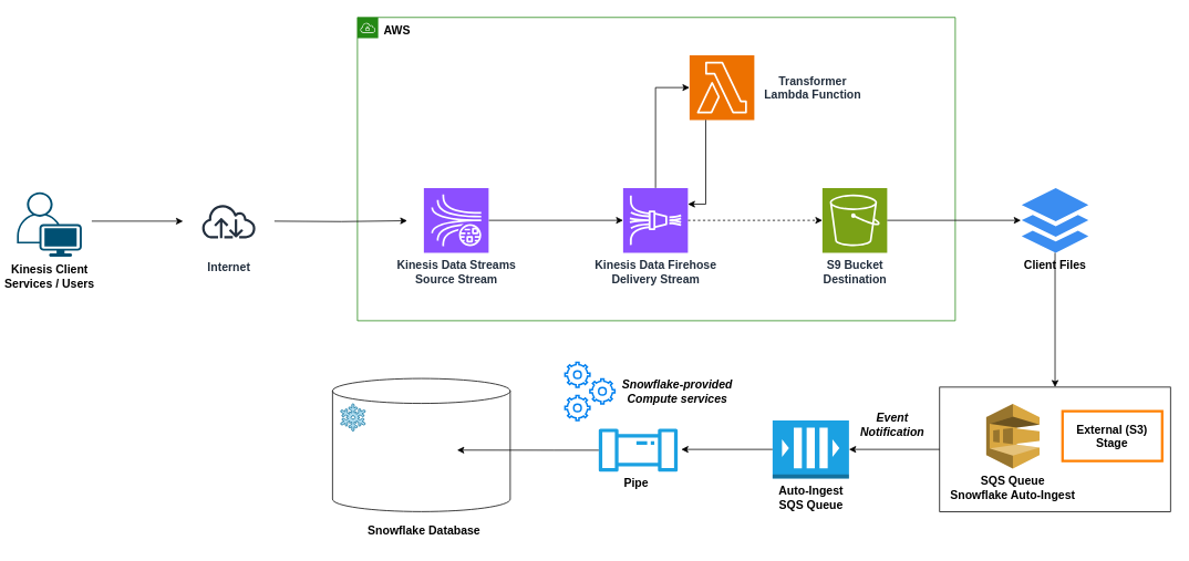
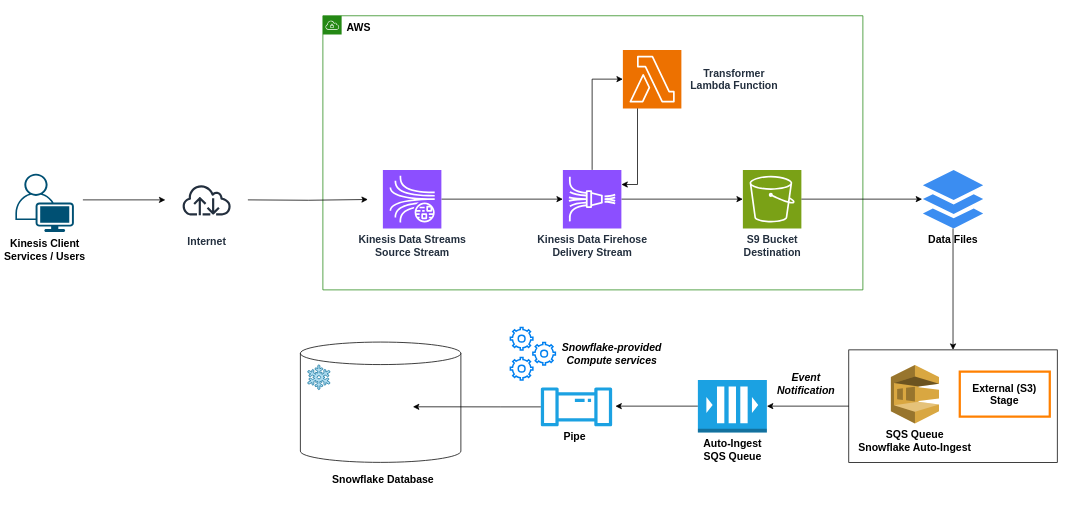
- <mxCell id="5" style="edgeStyle=orthogonalEdgeStyle;rounded=0;orthogonalLoop=1;jettySize=auto;html=1;dashed=1;" edge="1" parent="1" source="6" target="10"><mxGeometry relative="1" as="geometry" /></mxCell>
+ <mxCell id="5" style="edgeStyle=orthogonalEdgeStyle;rounded=0;orthogonalLoop=1;jettySize=auto;html=1;" edge="1" parent="1" source="6" target="10"><mxGeometry relative="1" as="geometry" /></mxCell>
- <mxCell id="17" value="&lt;b&gt;&lt;font style=&quot;font-size: 14px;&quot;&gt;Client Files&lt;/font&gt;&lt;/b&gt;" style="sketch=0;html=1;aspect=fixed;strokeColor=none;shadow=0;fillColor=#3B8DF1;verticalAlign=top;labelPosition=center;verticalLabelPosition=bottom;shape=mxgraph.gcp2.files" vertex="1" parent="1"><mxGeometry x="1230" y="226" width="80.41" height="78" as="geometry" /></mxCell>
+ <mxCell id="17" value="&lt;b&gt;&lt;font style=&quot;font-size: 14px;&quot;&gt;Data Files&lt;/font&gt;&lt;/b&gt;" style="sketch=0;html=1;aspect=fixed;strokeColor=none;shadow=0;fillColor=#3B8DF1;verticalAlign=top;labelPosition=center;verticalLabelPosition=bottom;shape=mxgraph.gcp2.files" vertex="1" parent="1"><mxGeometry x="1230" y="226" width="80.41" height="78" as="geometry" /></mxCell>
